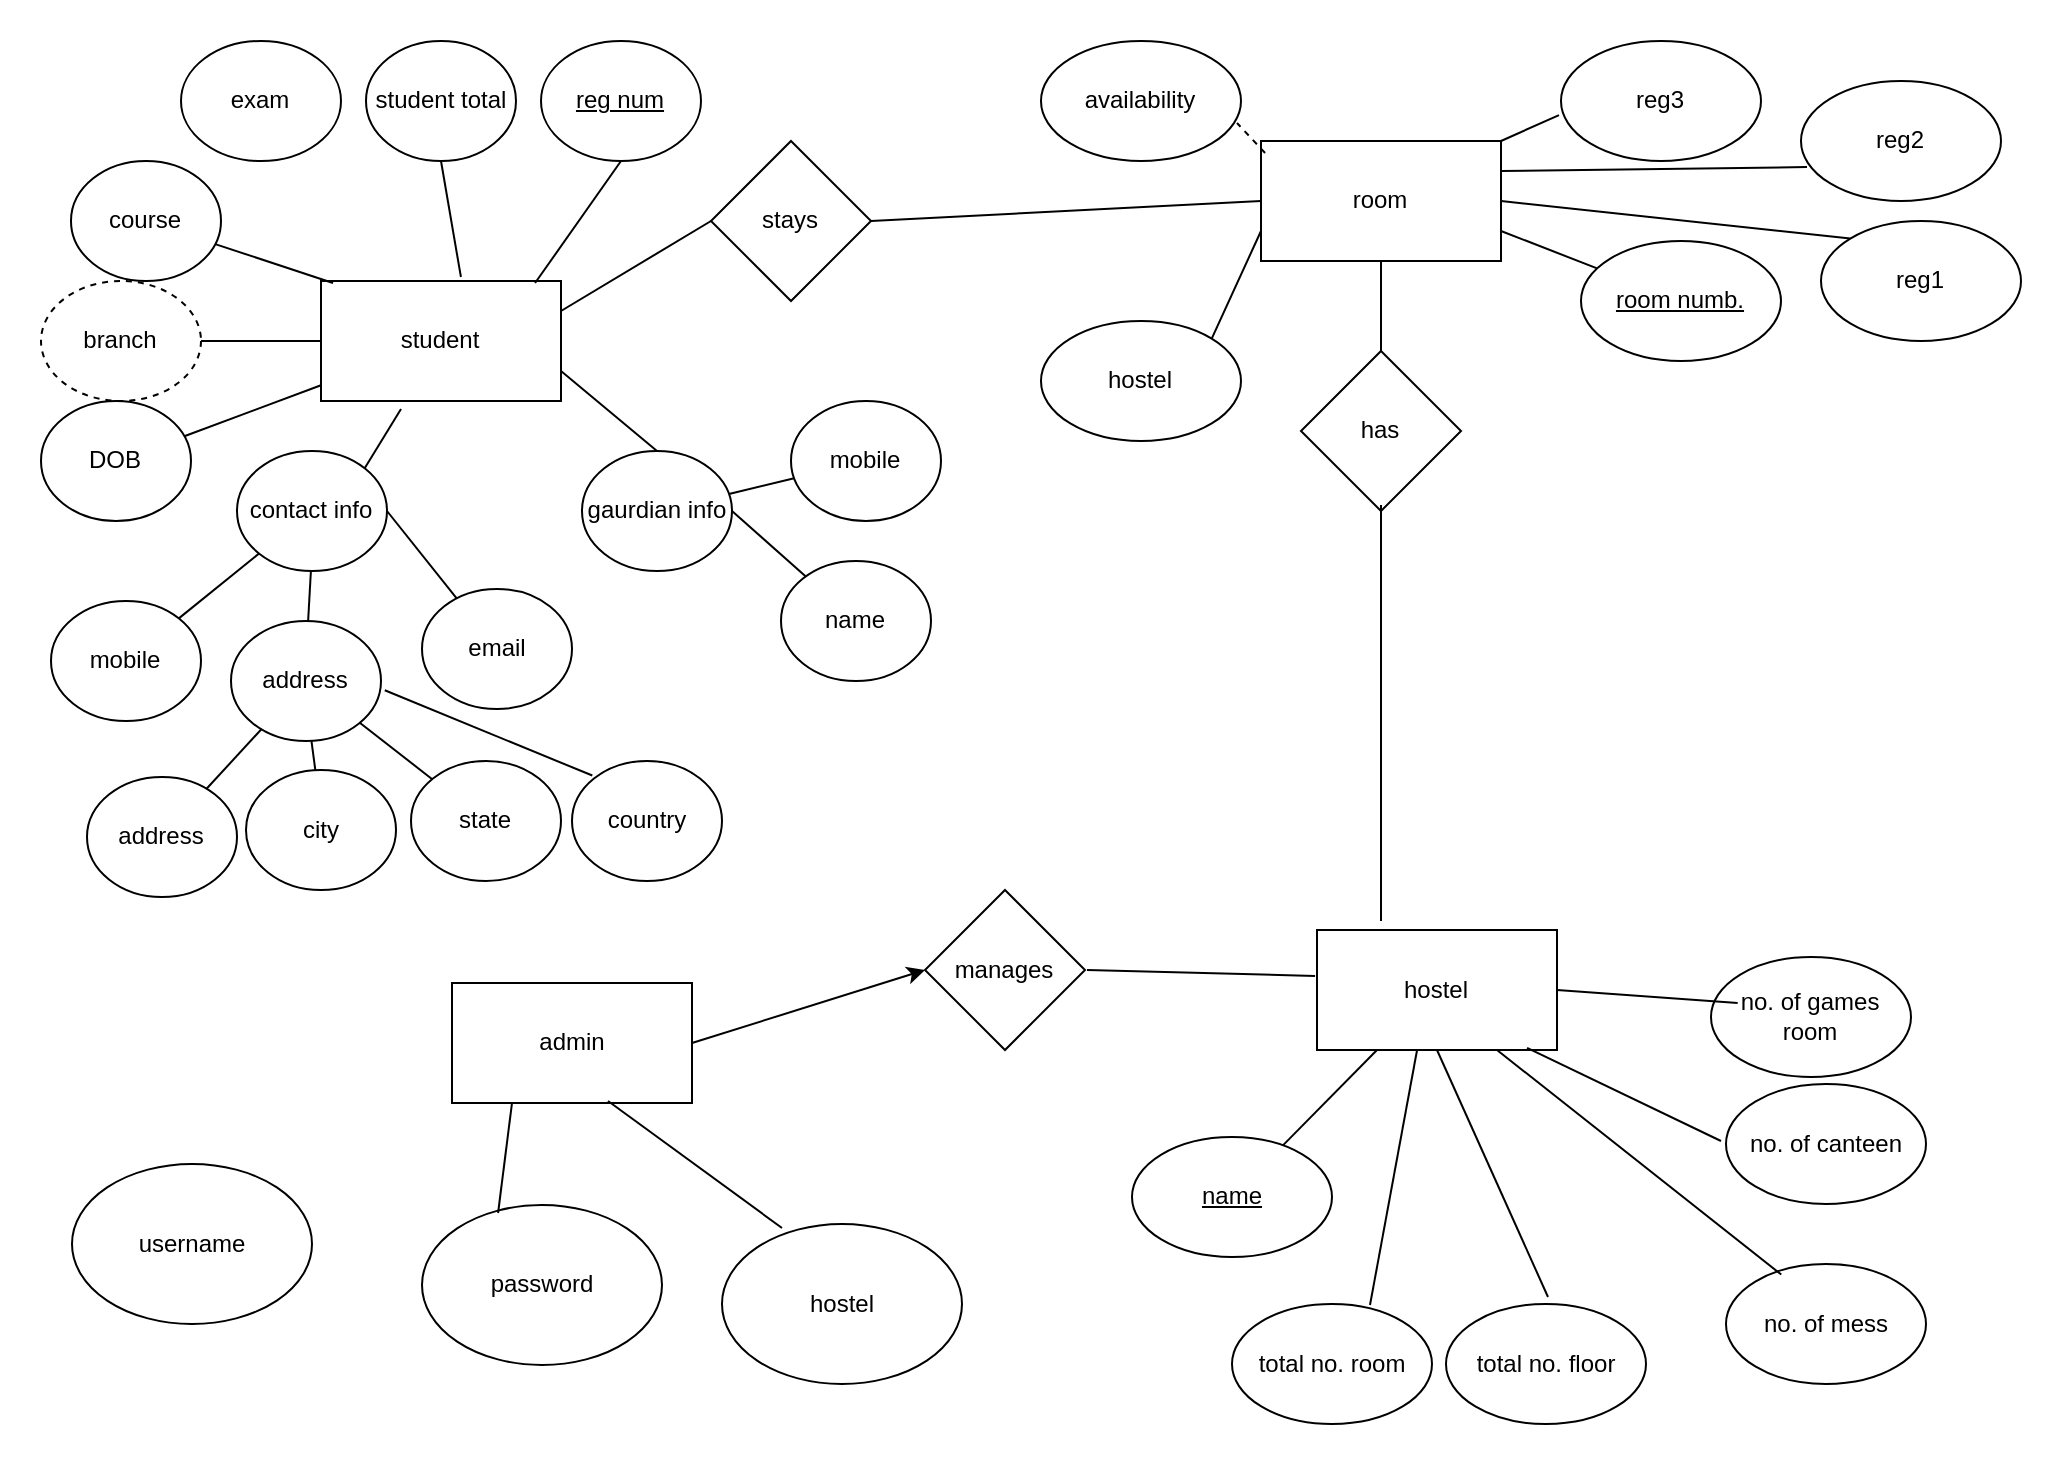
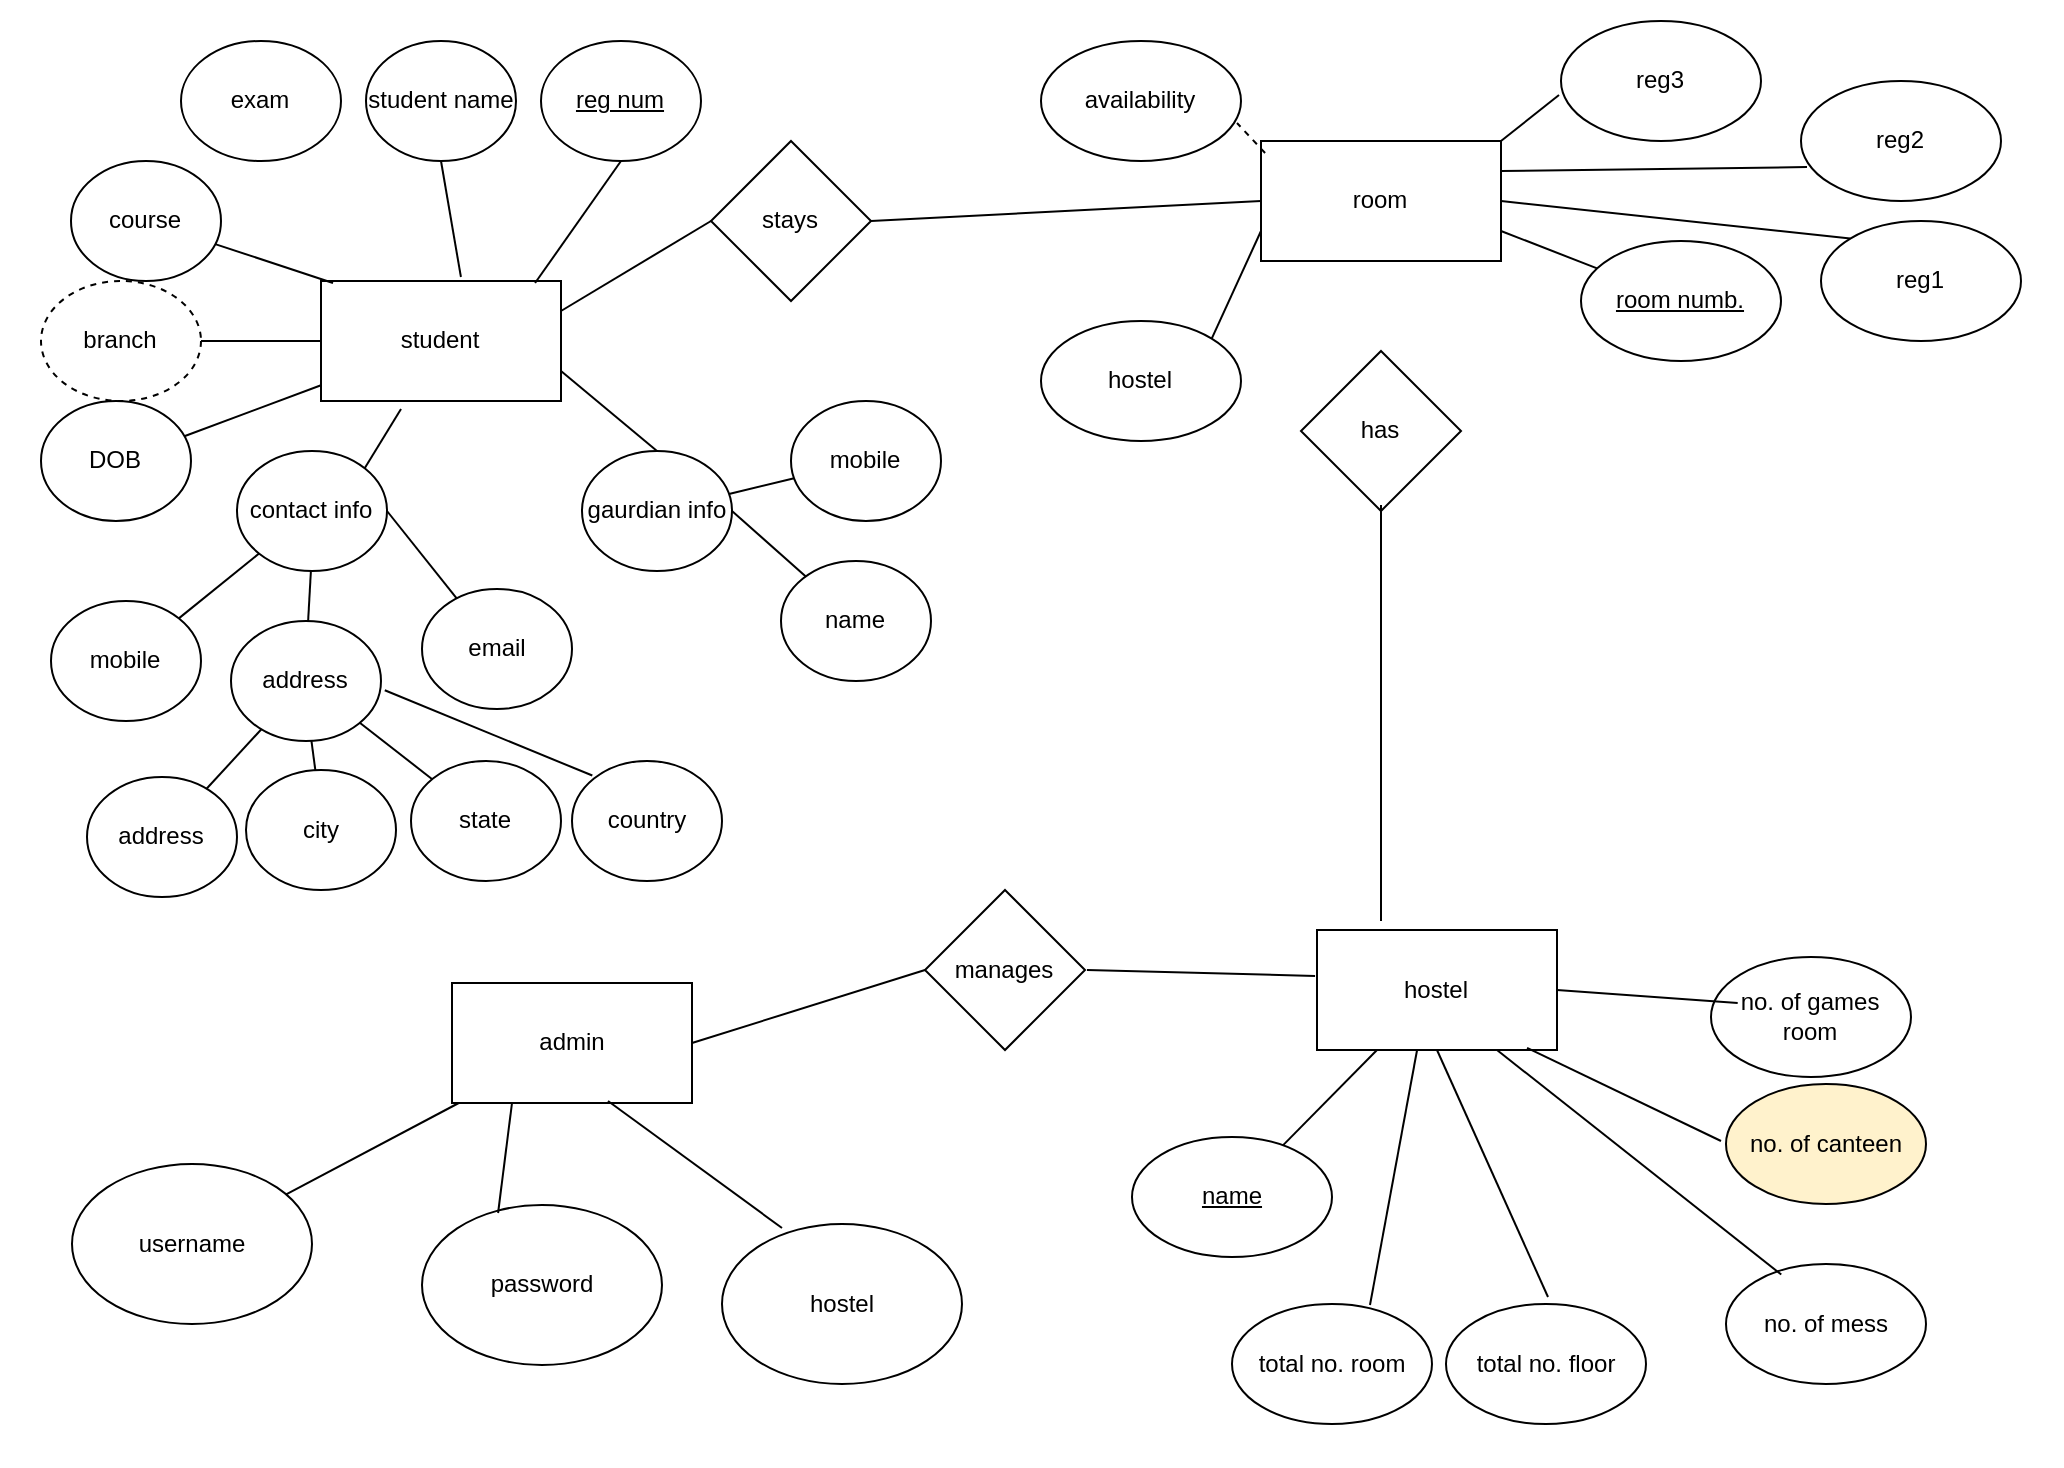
- <mxCell id="47" value="student total" style="ellipse;whiteSpace=wrap;html=1;" vertex="1" parent="1"><mxGeometry x="182.5" width="75" height="60" as="geometry" y="20" /></mxCell>
+ <mxCell id="47" value="student name" style="ellipse;whiteSpace=wrap;html=1;" vertex="1" parent="1"><mxGeometry x="182.5" width="75" height="60" as="geometry" y="20" /></mxCell>
- <mxCell id="32" value="reg3" style="ellipse;whiteSpace=wrap;html=1;" vertex="1" parent="1"><mxGeometry x="780" width="100" height="60" as="geometry" y="20" /></mxCell>
+ <mxCell id="32" value="reg3" style="ellipse;whiteSpace=wrap;html=1;" vertex="1" parent="1"><mxGeometry x="780" y="10" width="100" height="60" as="geometry" /></mxCell>
- <mxCell id="29" value="" style="endArrow=none;html=1;exitX=0.5;exitY=1;exitDx=0;exitDy=0;" edge="1" parent="1" source="5" target="27"><mxGeometry width="50" height="50" relative="1" as="geometry"><mxPoint x="689" y="307" as="sourcePoint" /><mxPoint x="700" y="260" as="targetPoint" /></mxGeometry></mxCell>
- <mxCell id="13" value="" style="endArrow=classic;html=1;exitX=1;exitY=0.5;exitDx=0;exitDy=0;entryX=0;entryY=0.5;entryDx=0;entryDy=0;" edge="1" parent="1" source="4" target="12"><mxGeometry width="50" height="50" relative="1" as="geometry"><mxPoint x="95.5" y="751" as="sourcePoint" /><mxPoint x="463" y="527.5" as="targetPoint" /></mxGeometry></mxCell>
+ <mxCell id="13" value="" style="endArrow=none;html=1;exitX=1;exitY=0.5;exitDx=0;exitDy=0;entryX=0;entryY=0.5;entryDx=0;entryDy=0;" edge="1" parent="1" source="4" target="12"><mxGeometry width="50" height="50" relative="1" as="geometry"><mxPoint x="95.5" y="751" as="sourcePoint" /><mxPoint x="463" y="527.5" as="targetPoint" /></mxGeometry></mxCell>
- <mxCell id="19" value="no. of canteen" style="ellipse;whiteSpace=wrap;html=1;" vertex="1" parent="1"><mxGeometry x="862.5" y="541.5" width="100" height="60" as="geometry" /></mxCell>
+ <mxCell id="19" value="no. of canteen" style="ellipse;whiteSpace=wrap;html=1;fillColor=#fff2cc;" vertex="1" parent="1"><mxGeometry x="862.5" y="541.5" width="100" height="60" as="geometry" /></mxCell>
+ <mxCell id="9" value="" style="endArrow=none;html=1;" edge="1" parent="1" source="4" target="6"><mxGeometry width="50" height="50" relative="1" as="geometry"><mxPoint x="95.5" y="751" as="sourcePoint" /><mxPoint x="145.5" y="701" as="targetPoint" /></mxGeometry></mxCell>
